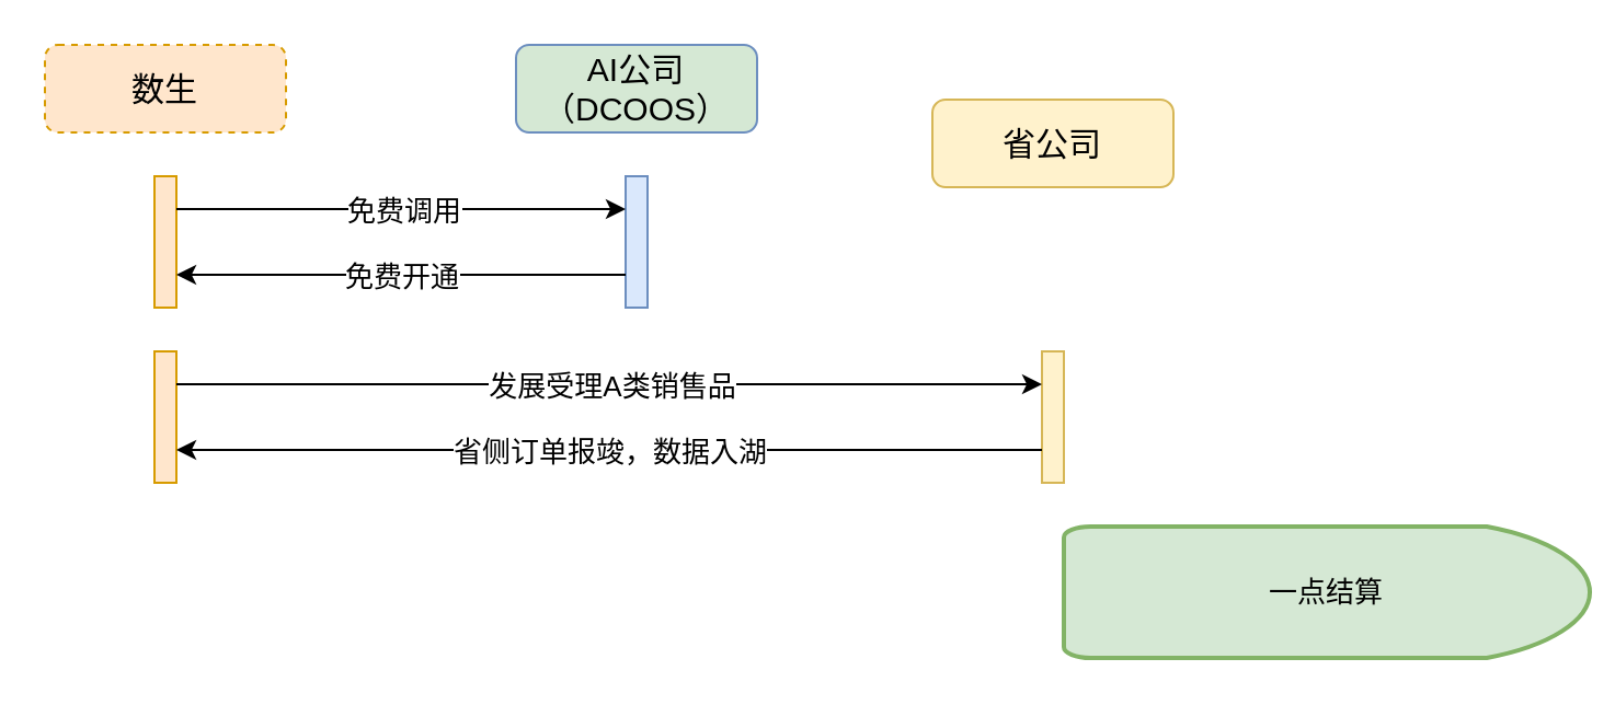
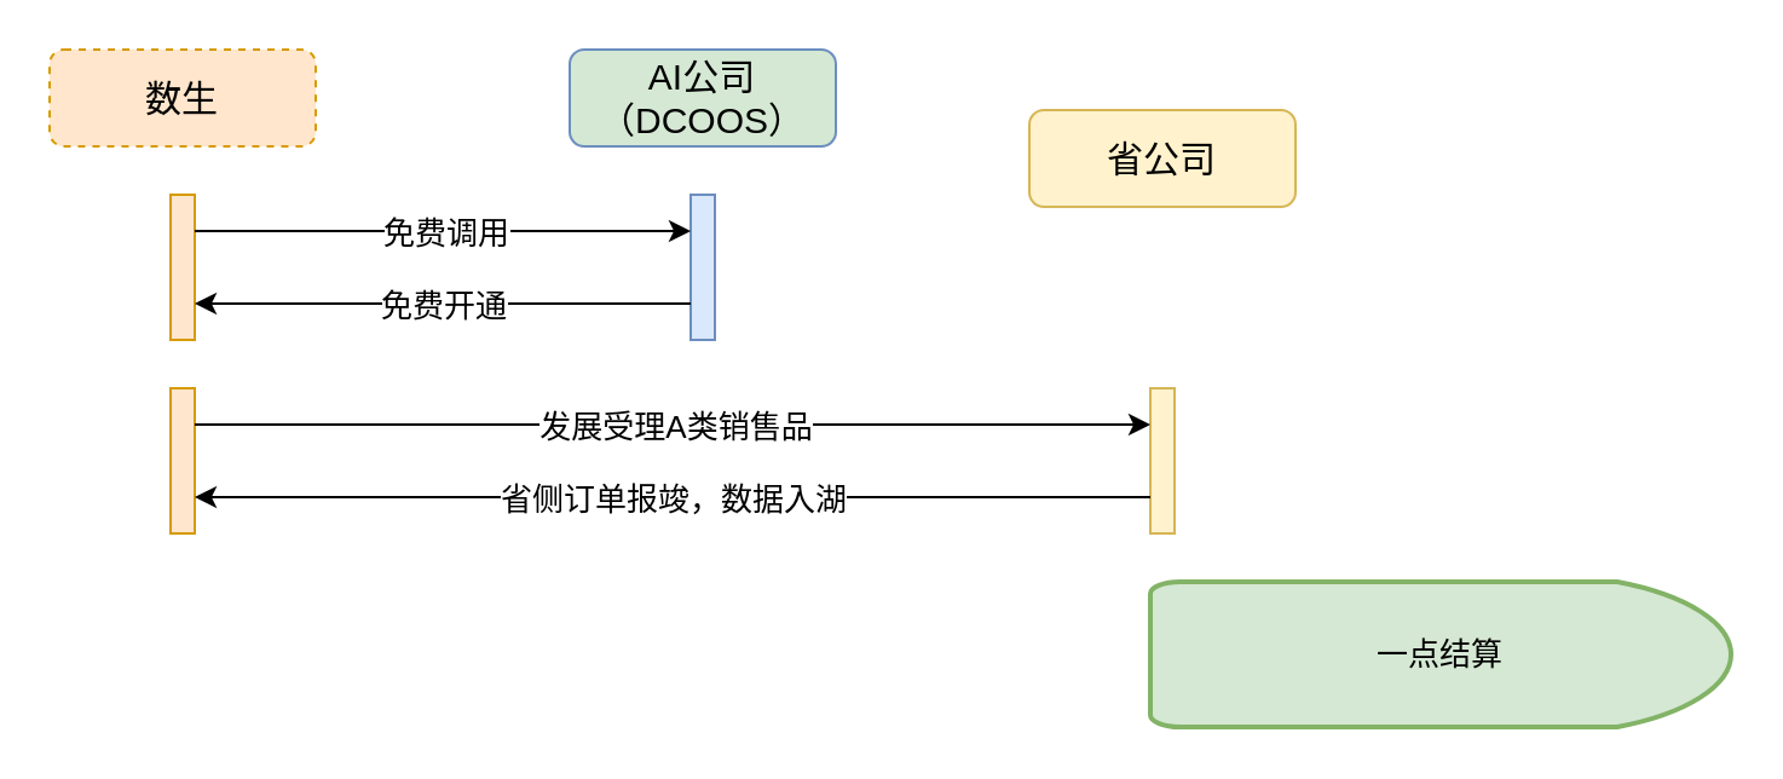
- <mxCell id="17" value="&lt;font style=&quot;font-size: 13px;&quot;&gt;一点结算&lt;/font&gt;" style="strokeWidth=2;html=1;shape=mxgraph.flowchart.delay;whiteSpace=wrap;fillColor=#d5e8d4;strokeColor=#82b366;" vertex="1" parent="1"><mxGeometry x="485" y="240" width="240" height="60" as="geometry" /></mxCell>
+ <mxCell id="17" value="&lt;font style=&quot;font-size: 13px;&quot;&gt;一点结算&lt;/font&gt;" style="strokeWidth=2;html=1;shape=mxgraph.flowchart.delay;whiteSpace=wrap;fillColor=#d5e8d4;strokeColor=#82b366;" vertex="1" parent="1"><mxGeometry x="475" y="240" width="240" height="60" as="geometry" /></mxCell>
